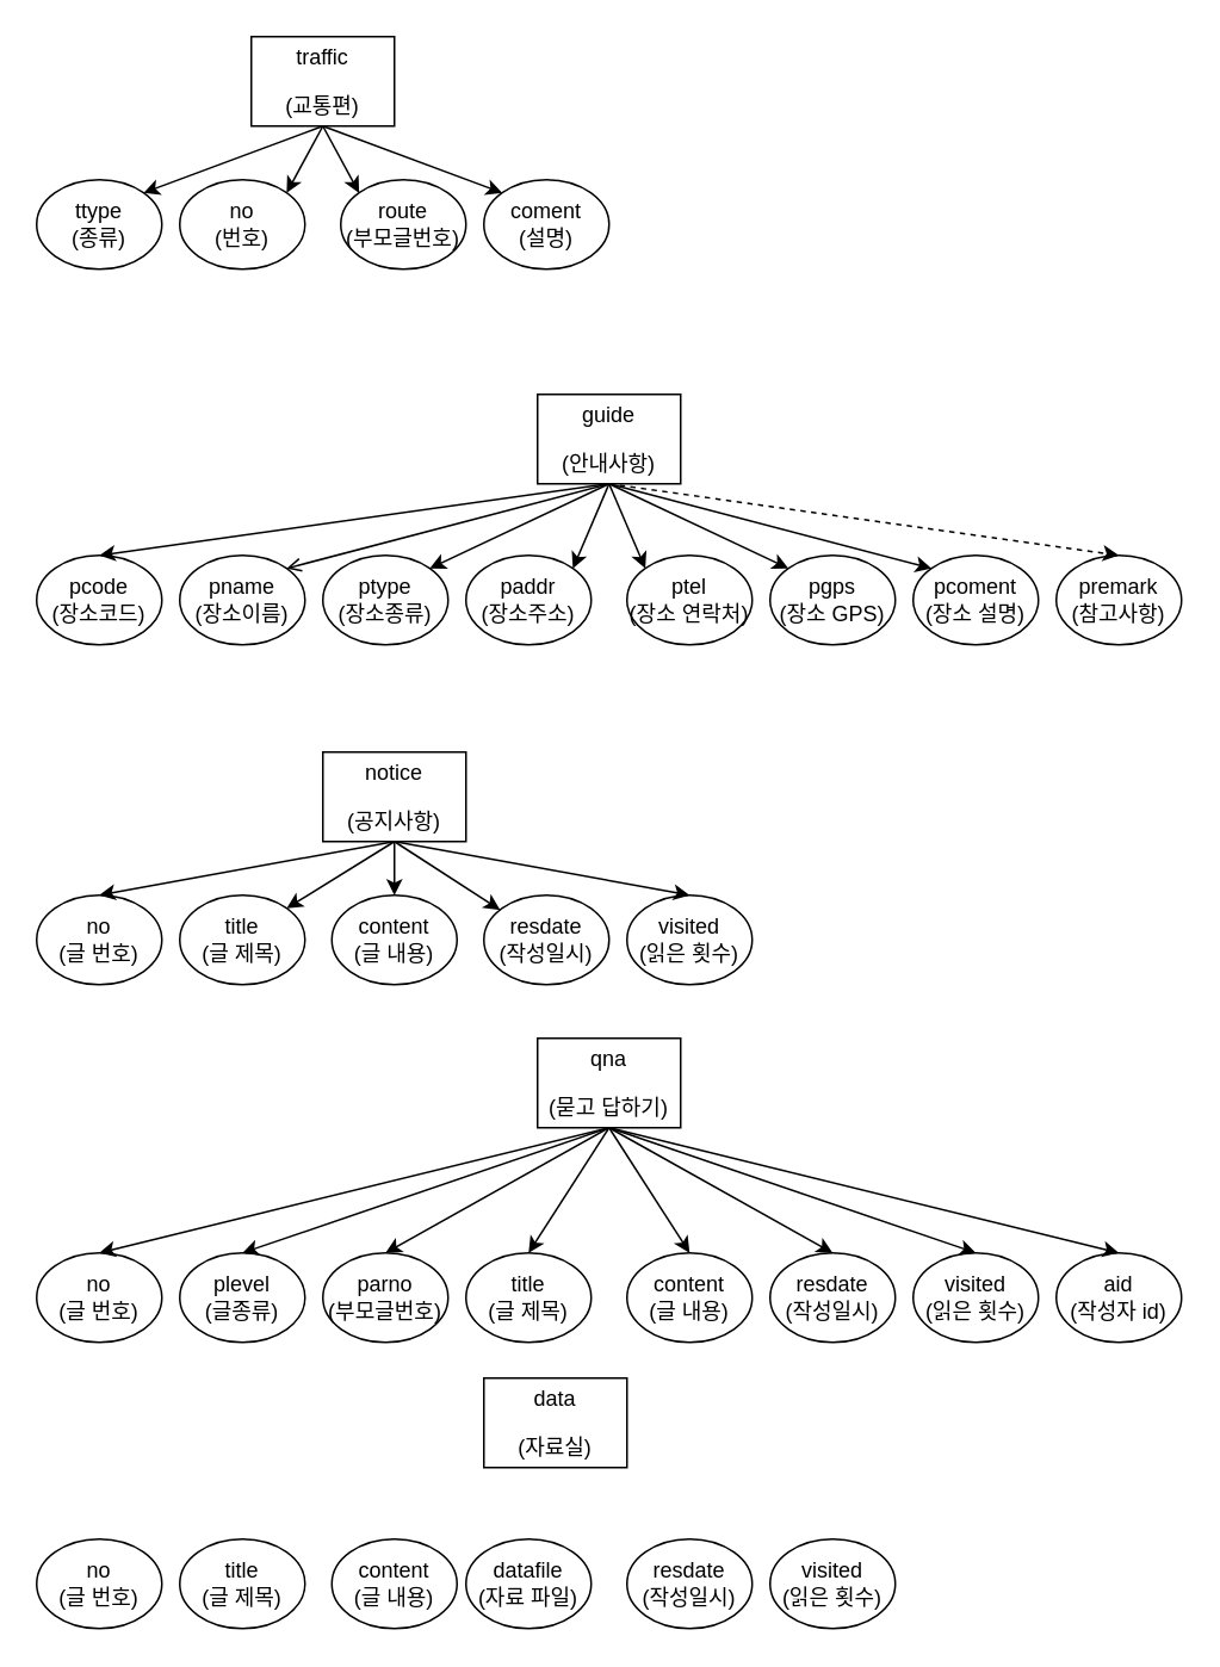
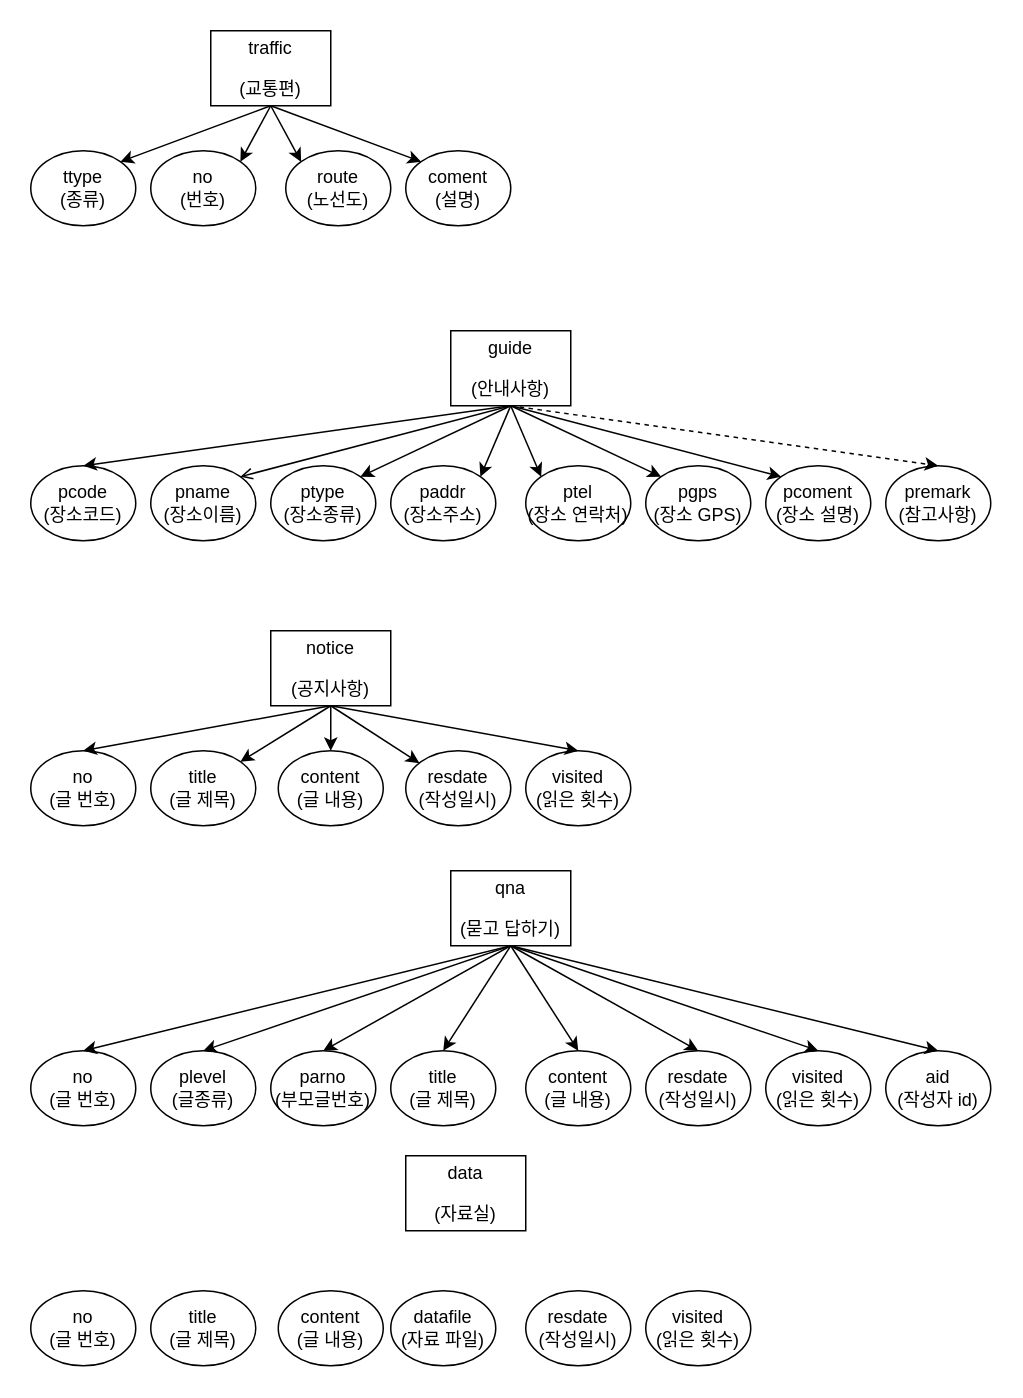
- <mxCell id="5" value="&lt;div&gt;route&lt;/div&gt;&lt;span style=&quot;background-color: initial;&quot;&gt;(부모글번호)&lt;/span&gt;" style="ellipse;whiteSpace=wrap;html=1;" vertex="1" parent="1"><mxGeometry x="190" y="100" width="70" height="50" as="geometry" /></mxCell>
+ <mxCell id="5" value="&lt;div&gt;route&lt;/div&gt;&lt;span style=&quot;background-color: initial;&quot;&gt;(노선도)&lt;/span&gt;" style="ellipse;whiteSpace=wrap;html=1;" vertex="1" parent="1"><mxGeometry x="190" y="100" width="70" height="50" as="geometry" /></mxCell>
